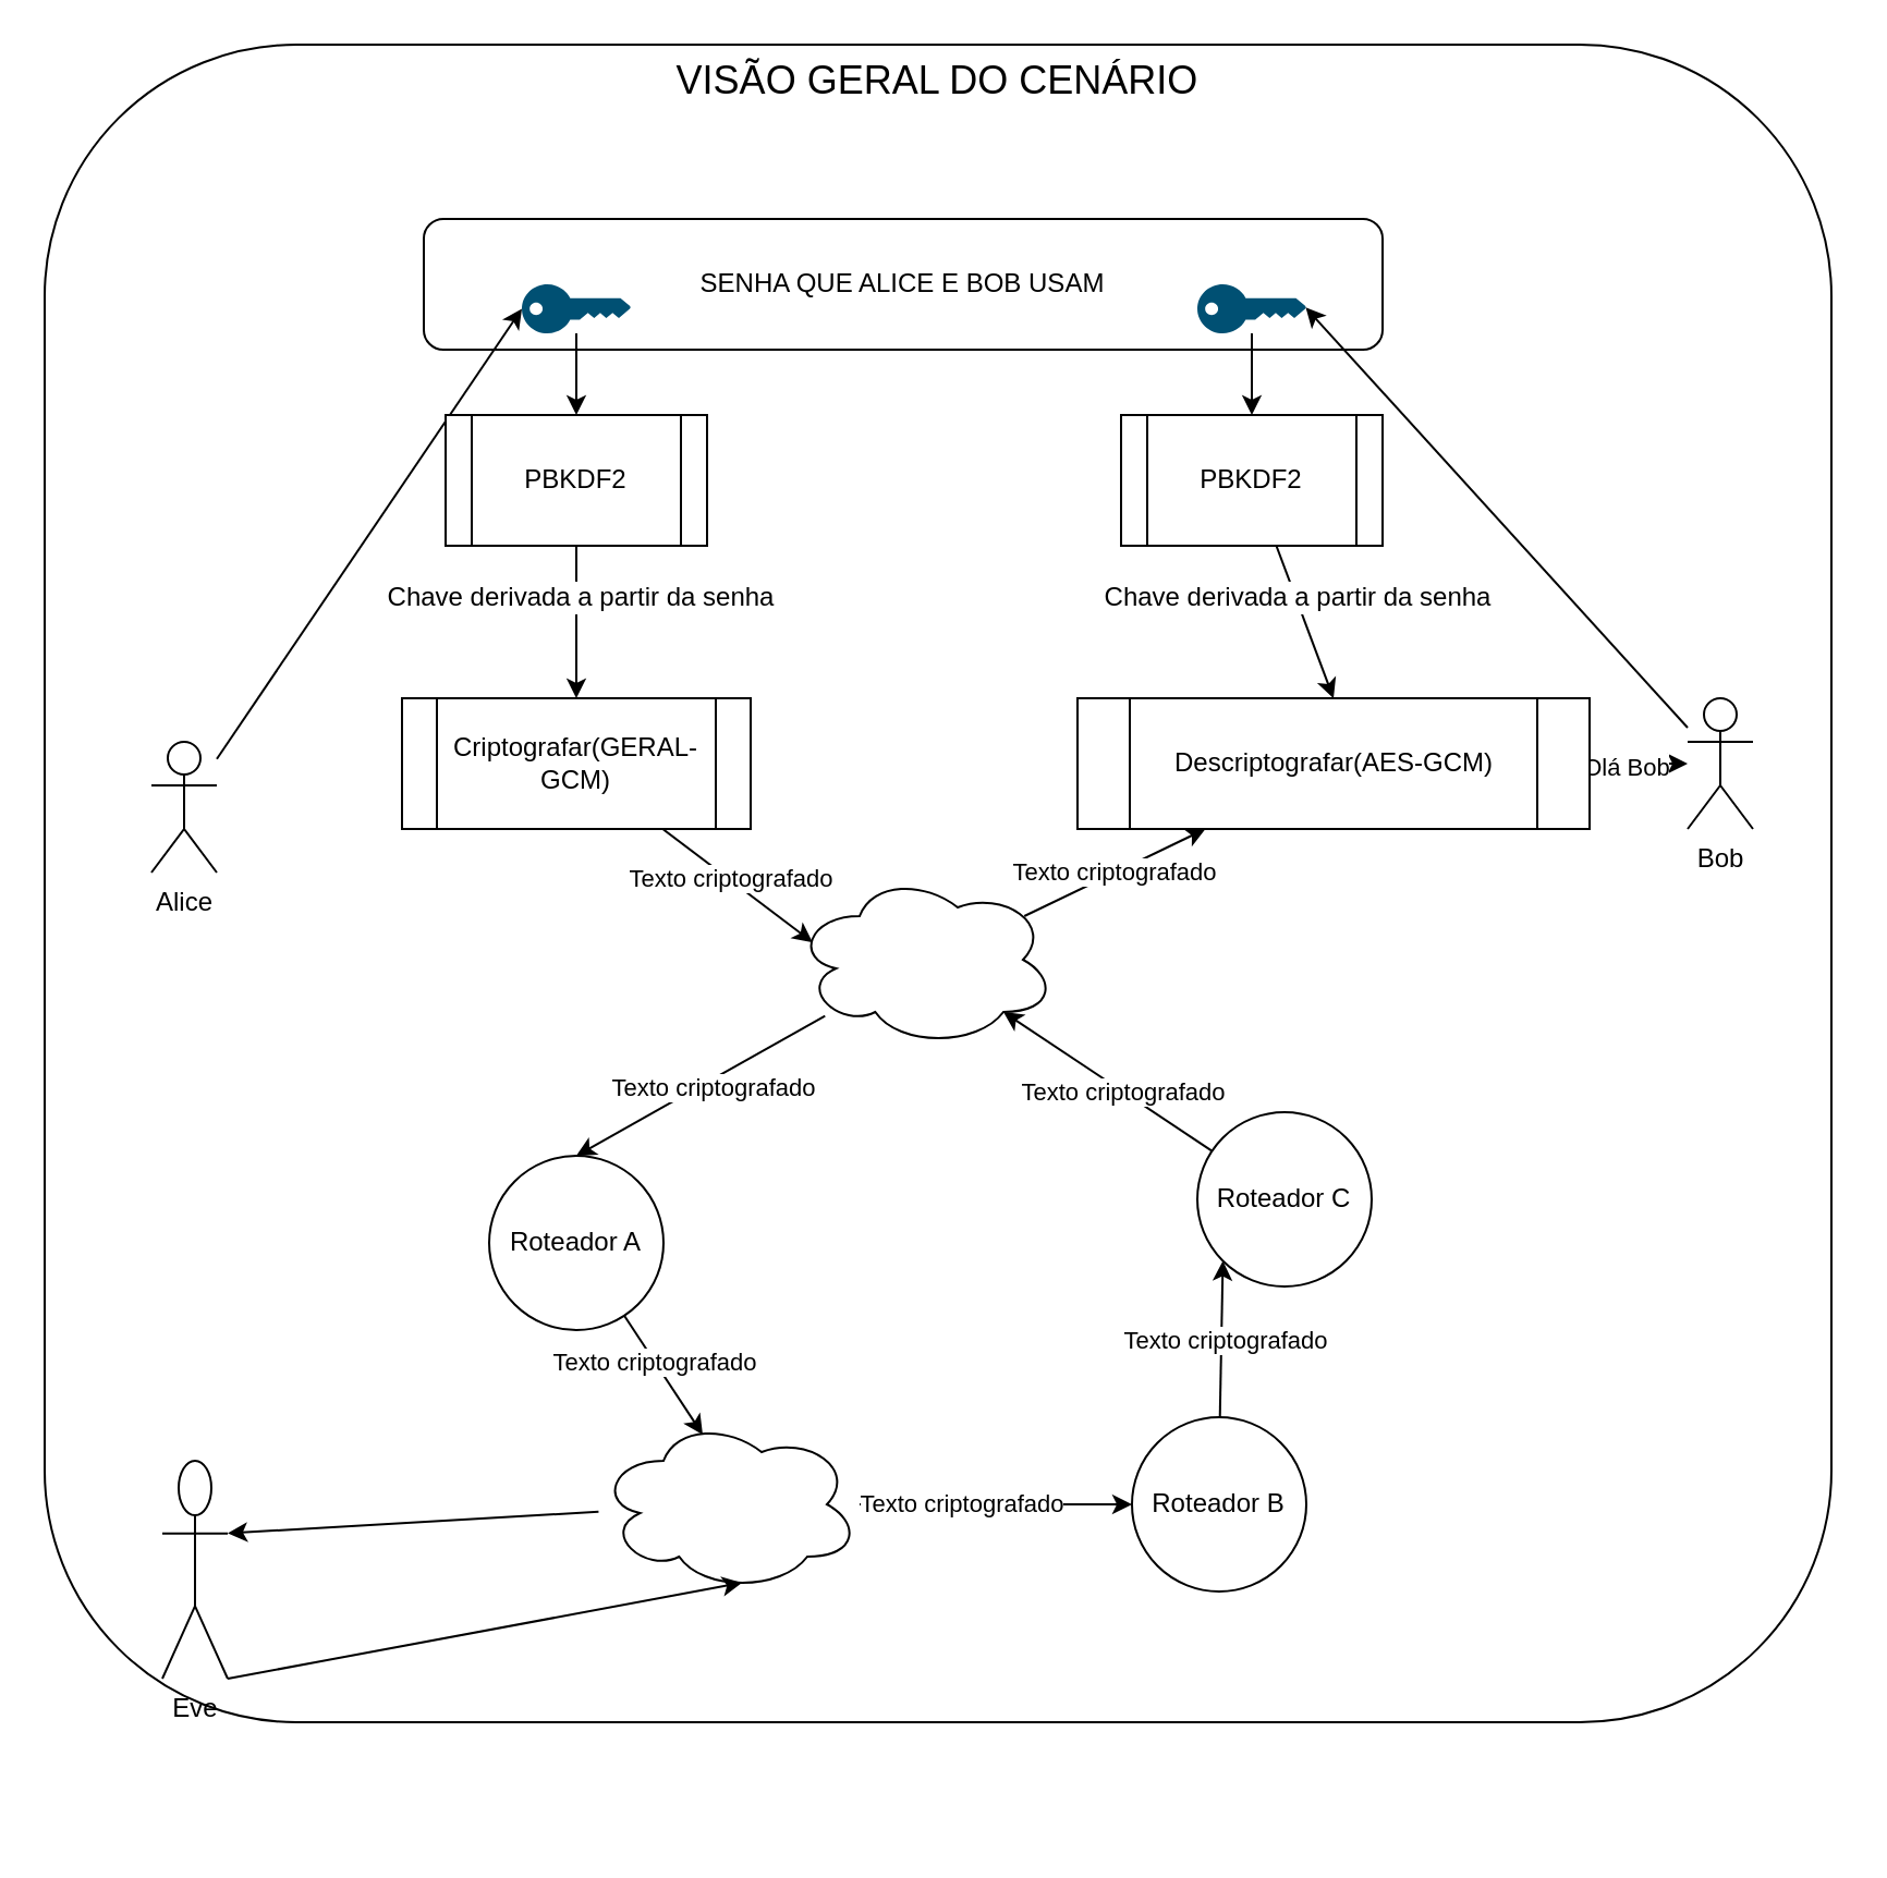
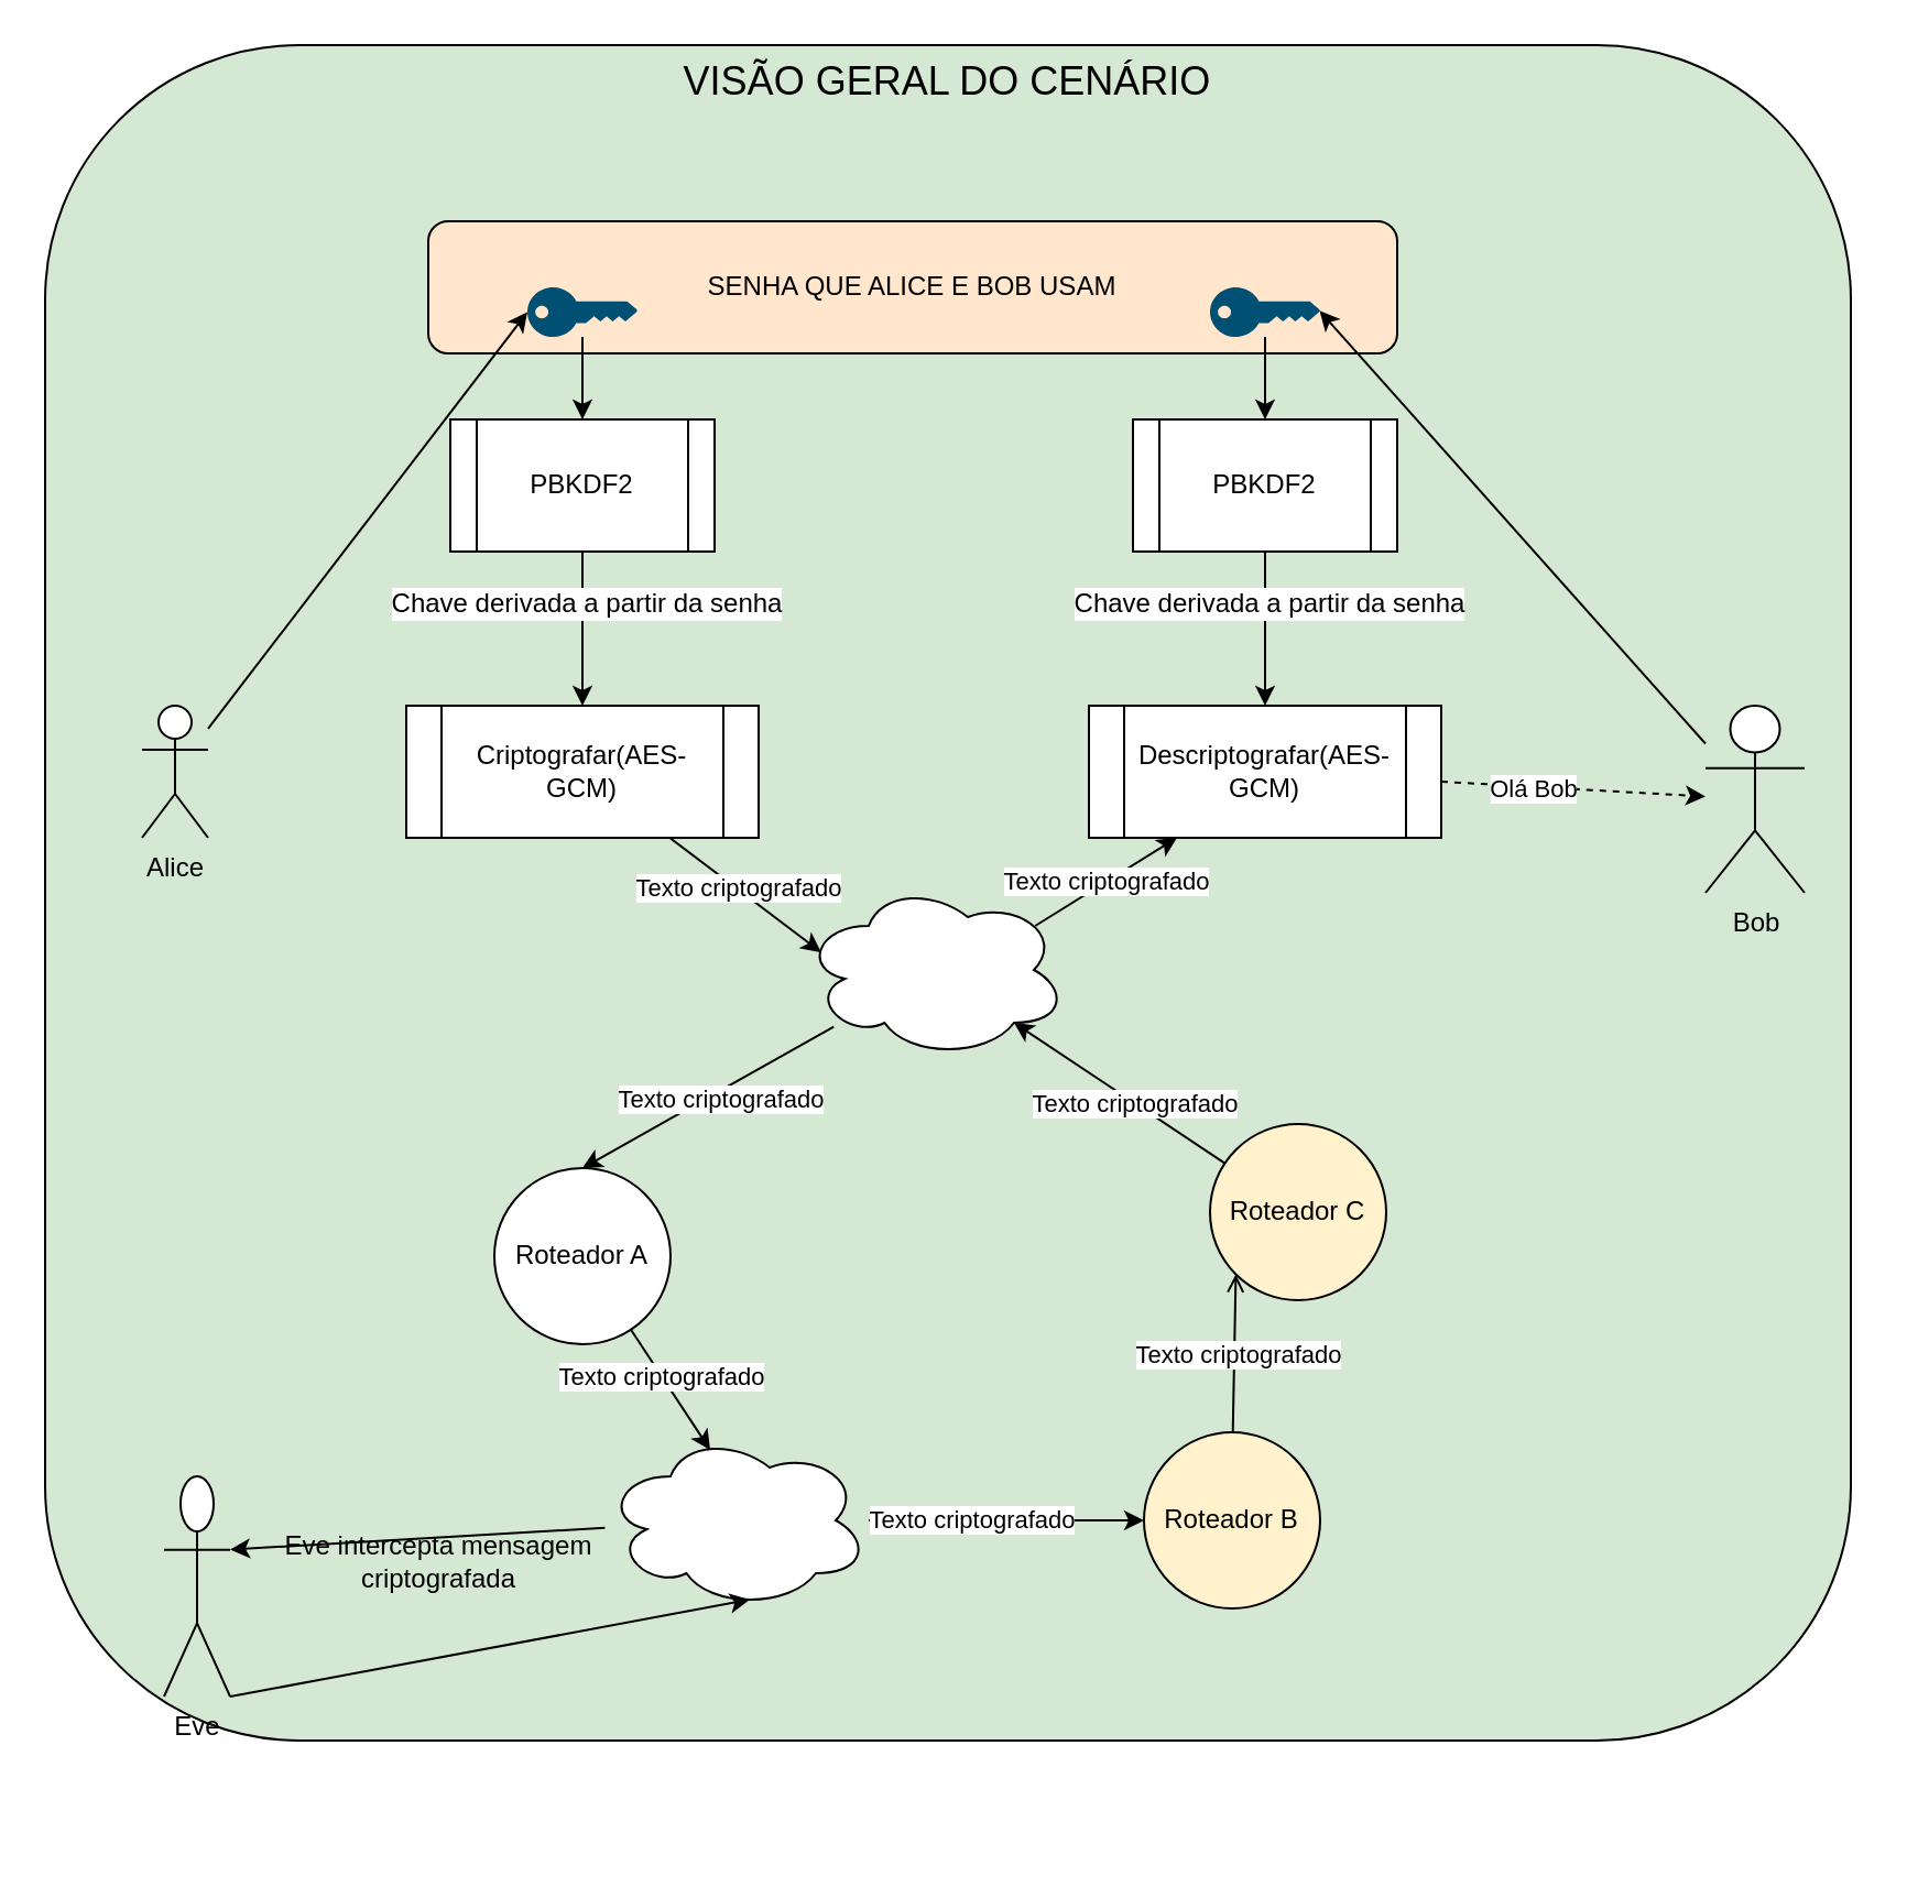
- <mxCell id="3" value="VISÃO GERAL DO CENÁRIO" style="rounded=1;whiteSpace=wrap;html=1;verticalAlign=top;fontSize=18;" vertex="1" parent="2"><mxGeometry x="-44" y="-80" width="820" height="770" as="geometry" /></mxCell>
+ <mxCell id="3" value="VISÃO GERAL DO CENÁRIO" style="rounded=1;whiteSpace=wrap;html=1;verticalAlign=top;fontSize=18;fillColor=#d5e8d4;" vertex="1" parent="2"><mxGeometry x="-44" y="-80" width="820" height="770" as="geometry" /></mxCell>
- <mxCell id="4" value="SENHA QUE ALICE E BOB USAM" style="rounded=1;whiteSpace=wrap;html=1;" vertex="1" parent="2"><mxGeometry x="130" width="440" height="60" as="geometry" /></mxCell>
+ <mxCell id="4" value="SENHA QUE ALICE E BOB USAM" style="rounded=1;whiteSpace=wrap;html=1;fillColor=#ffe6cc;" vertex="1" parent="2"><mxGeometry x="130" width="440" height="60" as="geometry" /></mxCell>
- <mxCell id="7" value="Criptografar(GERAL-GCM)" style="shape=process;whiteSpace=wrap;html=1;backgroundOutline=1;" vertex="1" parent="2"><mxGeometry x="120" y="220" width="160" height="60" as="geometry" /></mxCell>
+ <mxCell id="7" value="Criptografar(AES-GCM)" style="shape=process;whiteSpace=wrap;html=1;backgroundOutline=1;" vertex="1" parent="2"><mxGeometry x="120" y="220" width="160" height="60" as="geometry" /></mxCell>
- <mxCell id="16" value="Descriptografar(AES-GCM)" style="shape=process;whiteSpace=wrap;html=1;backgroundOutline=1;" vertex="1" parent="2"><mxGeometry x="430" y="220" width="235" height="60" as="geometry" /></mxCell>
+ <mxCell id="16" value="Descriptografar(AES-GCM)" style="shape=process;whiteSpace=wrap;html=1;backgroundOutline=1;" vertex="1" parent="2"><mxGeometry x="430" y="220" width="160" height="60" as="geometry" /></mxCell>
- <mxCell id="6" value="Bob" style="shape=umlActor;verticalLabelPosition=bottom;verticalAlign=top;html=1;outlineConnect=0;" vertex="1" parent="2"><mxGeometry x="710" y="220" width="30" height="60" as="geometry" /></mxCell>
+ <mxCell id="6" value="Bob" style="shape=umlActor;verticalLabelPosition=bottom;verticalAlign=top;html=1;outlineConnect=0;" vertex="1" parent="2"><mxGeometry x="710" y="220" width="45" height="85" as="geometry" /></mxCell>
- <mxCell id="5" value="Alice" style="shape=umlActor;verticalLabelPosition=bottom;verticalAlign=top;html=1;outlineConnect=0;" vertex="1" parent="2"><mxGeometry x="5" y="240" width="30" height="60" as="geometry" /></mxCell>
+ <mxCell id="5" value="Alice" style="shape=umlActor;verticalLabelPosition=bottom;verticalAlign=top;html=1;outlineConnect=0;" vertex="1" parent="2"><mxGeometry y="220" width="30" height="60" as="geometry" /></mxCell>
- <mxCell id="33" value="Roteador C" style="ellipse;whiteSpace=wrap;html=1;aspect=fixed;" vertex="1" parent="2"><mxGeometry x="485" y="410" width="80" height="80" as="geometry" /></mxCell>
+ <mxCell id="33" value="Roteador C" style="ellipse;whiteSpace=wrap;html=1;aspect=fixed;fillColor=#fff2cc;" vertex="1" parent="2"><mxGeometry x="485" y="410" width="80" height="80" as="geometry" /></mxCell>
- <mxCell id="34" style="edgeStyle=none;html=1;entryX=0;entryY=1;entryDx=0;entryDy=0;" edge="1" parent="2" source="30" target="33"><mxGeometry relative="1" as="geometry" /></mxCell>
+ <mxCell id="34" style="edgeStyle=none;html=1;entryX=0;entryY=1;entryDx=0;entryDy=0;endArrow=open;" edge="1" parent="2" source="30" target="33"><mxGeometry relative="1" as="geometry" /></mxCell>
- <mxCell id="30" value="Roteador B" style="ellipse;whiteSpace=wrap;html=1;aspect=fixed;" vertex="1" parent="2"><mxGeometry x="455" y="550" width="80" height="80" as="geometry" /></mxCell>
+ <mxCell id="30" value="Roteador B" style="ellipse;whiteSpace=wrap;html=1;aspect=fixed;fillColor=#fff2cc;" vertex="1" parent="2"><mxGeometry x="455" y="550" width="80" height="80" as="geometry" /></mxCell>
+ <mxCell id="44" value="Eve intercepta mensagem criptografada" style="text;html=1;strokeColor=none;fillColor=none;align=center;verticalAlign=middle;whiteSpace=wrap;rounded=0;" vertex="1" parent="2"><mxGeometry x="60" y="594" width="150" height="30" as="geometry" /></mxCell>
